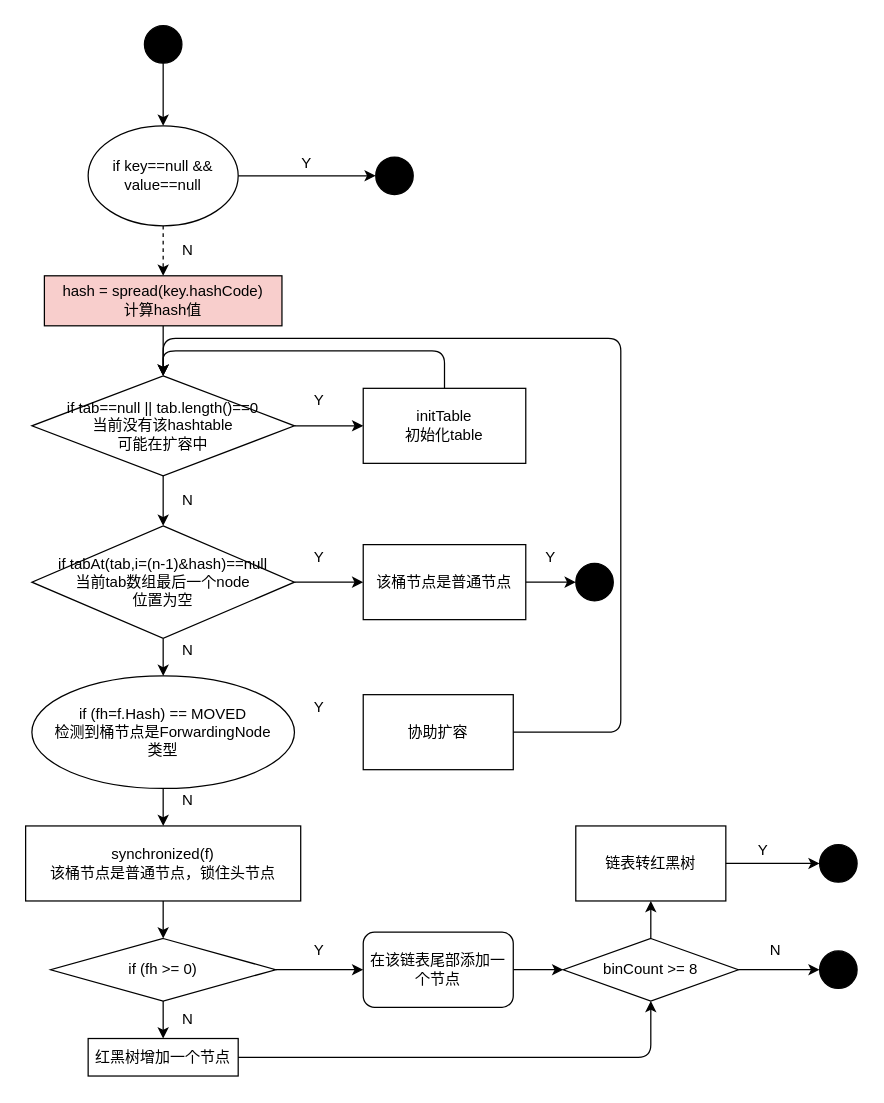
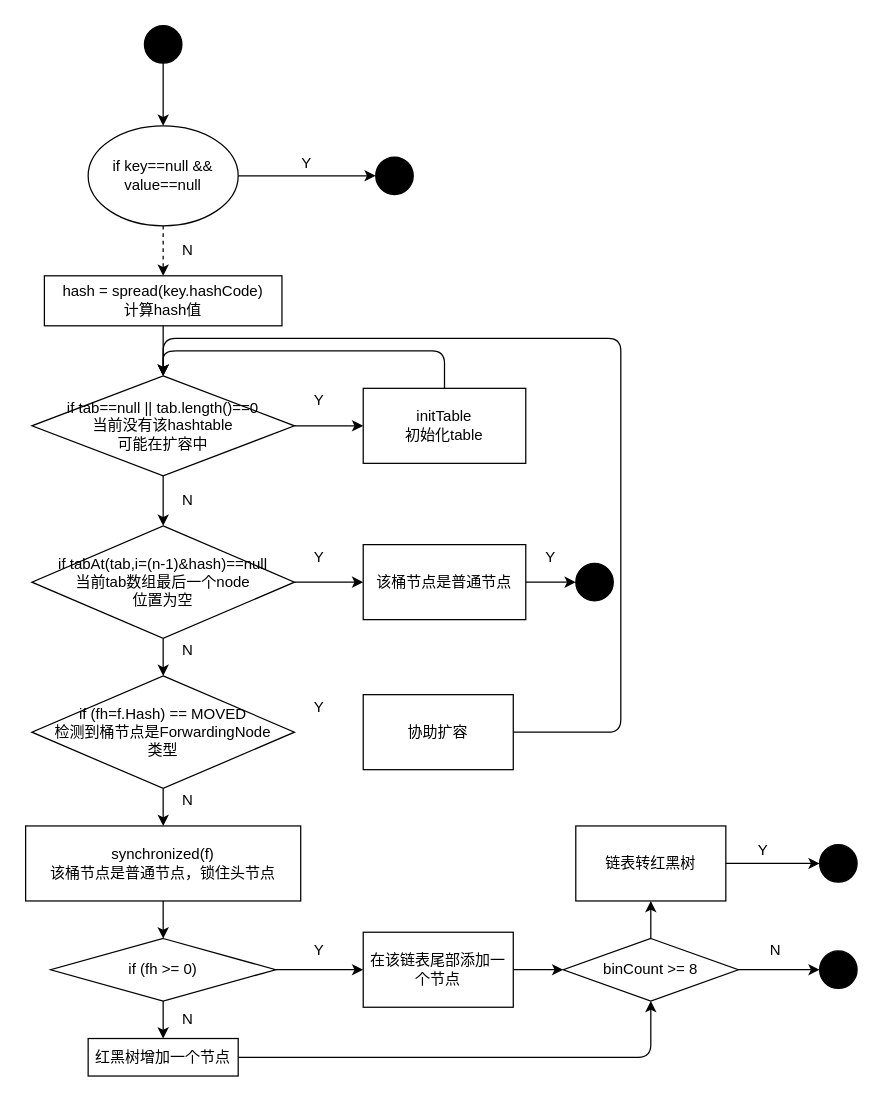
- <mxCell id="9" value="hash = spread(key.hashCode)&lt;br&gt;计算hash值" style="whiteSpace=wrap;html=1;fillColor=#f8cecc;" vertex="1" parent="1"><mxGeometry x="35" y="220" width="190" height="40" as="geometry" /></mxCell>
+ <mxCell id="9" value="hash = spread(key.hashCode)&lt;br&gt;计算hash值" style="whiteSpace=wrap;html=1;" vertex="1" parent="1"><mxGeometry x="35" y="220" width="190" height="40" as="geometry" /></mxCell>
- <mxCell id="27" value="if (fh=f.Hash) == MOVED&lt;br&gt;检测到桶节点是ForwardingNode&lt;br&gt;类型" style="ellipse;whiteSpace=wrap;html=1;" vertex="1" parent="1"><mxGeometry x="25" y="540" width="210" height="90" as="geometry" /></mxCell>
+ <mxCell id="27" value="if (fh=f.Hash) == MOVED&lt;br&gt;检测到桶节点是ForwardingNode&lt;br&gt;类型" style="rhombus;whiteSpace=wrap;html=1;" vertex="1" parent="1"><mxGeometry x="25" y="540" width="210" height="90" as="geometry" /></mxCell>
- <mxCell id="38" value="&lt;span&gt;在该链表尾部添加一个节点&lt;/span&gt;" style="whiteSpace=wrap;html=1;rounded=1;" vertex="1" parent="1"><mxGeometry x="290" y="745" width="120" height="60" as="geometry" /></mxCell>
+ <mxCell id="38" value="&lt;span&gt;在该链表尾部添加一个节点&lt;/span&gt;" style="whiteSpace=wrap;html=1;" vertex="1" parent="1"><mxGeometry x="290" y="745" width="120" height="60" as="geometry" /></mxCell>
